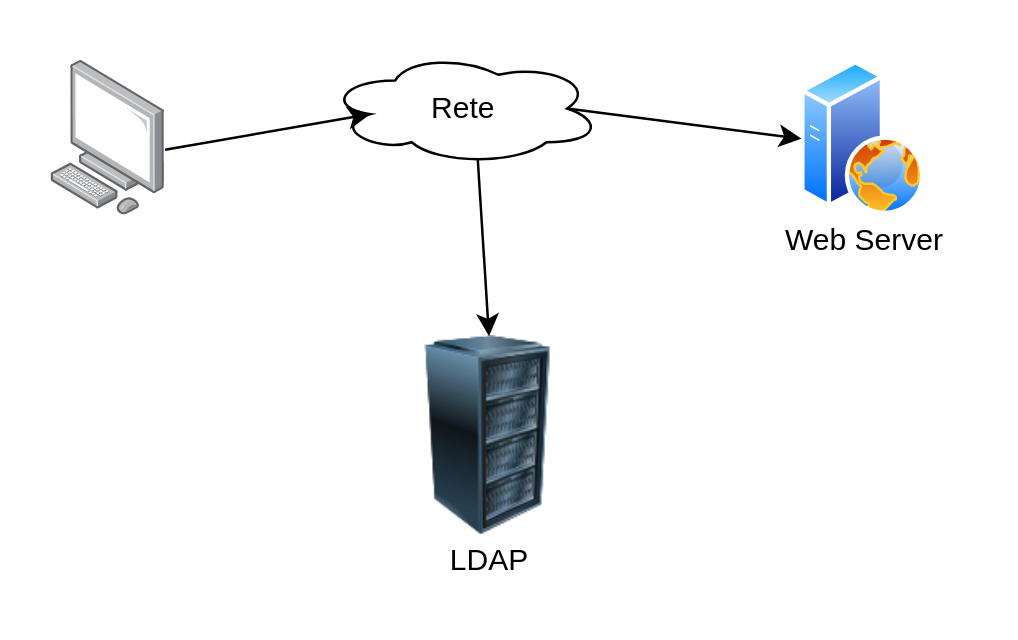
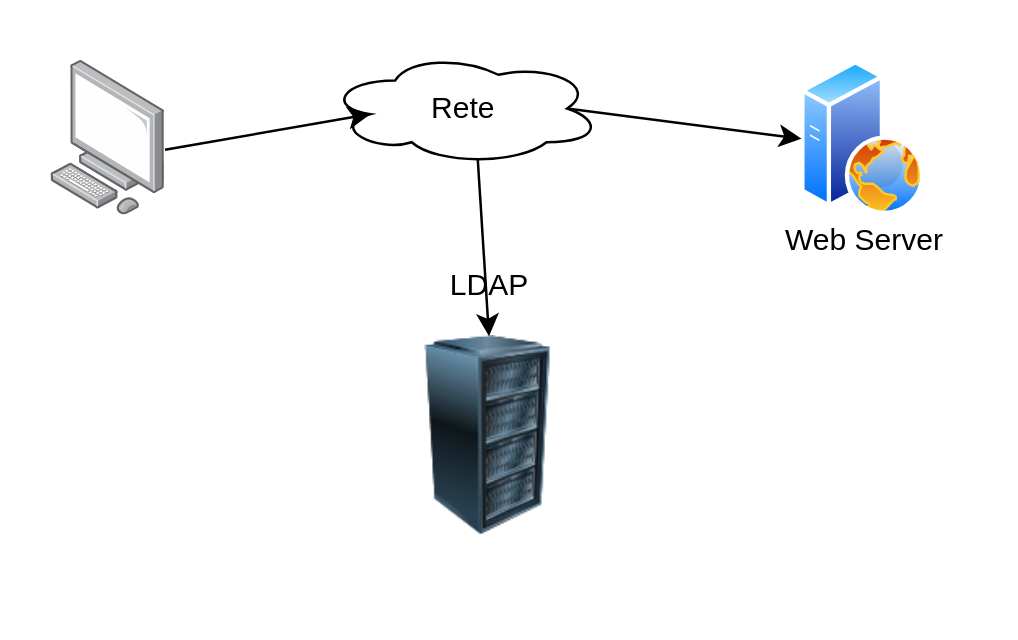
- <mxCell id="10" value="LDAP" style="text;html=1;align=center;verticalAlign=middle;resizable=0;points=[];autosize=1;" vertex="1" parent="1"><mxGeometry x="170" y="214" width="50" height="20" as="geometry" /></mxCell>
+ <mxCell id="10" value="LDAP" style="text;html=1;align=center;verticalAlign=middle;resizable=0;points=[];autosize=1;" vertex="1" parent="1"><mxGeometry x="170" y="104" width="50" height="20" as="geometry" /></mxCell>
